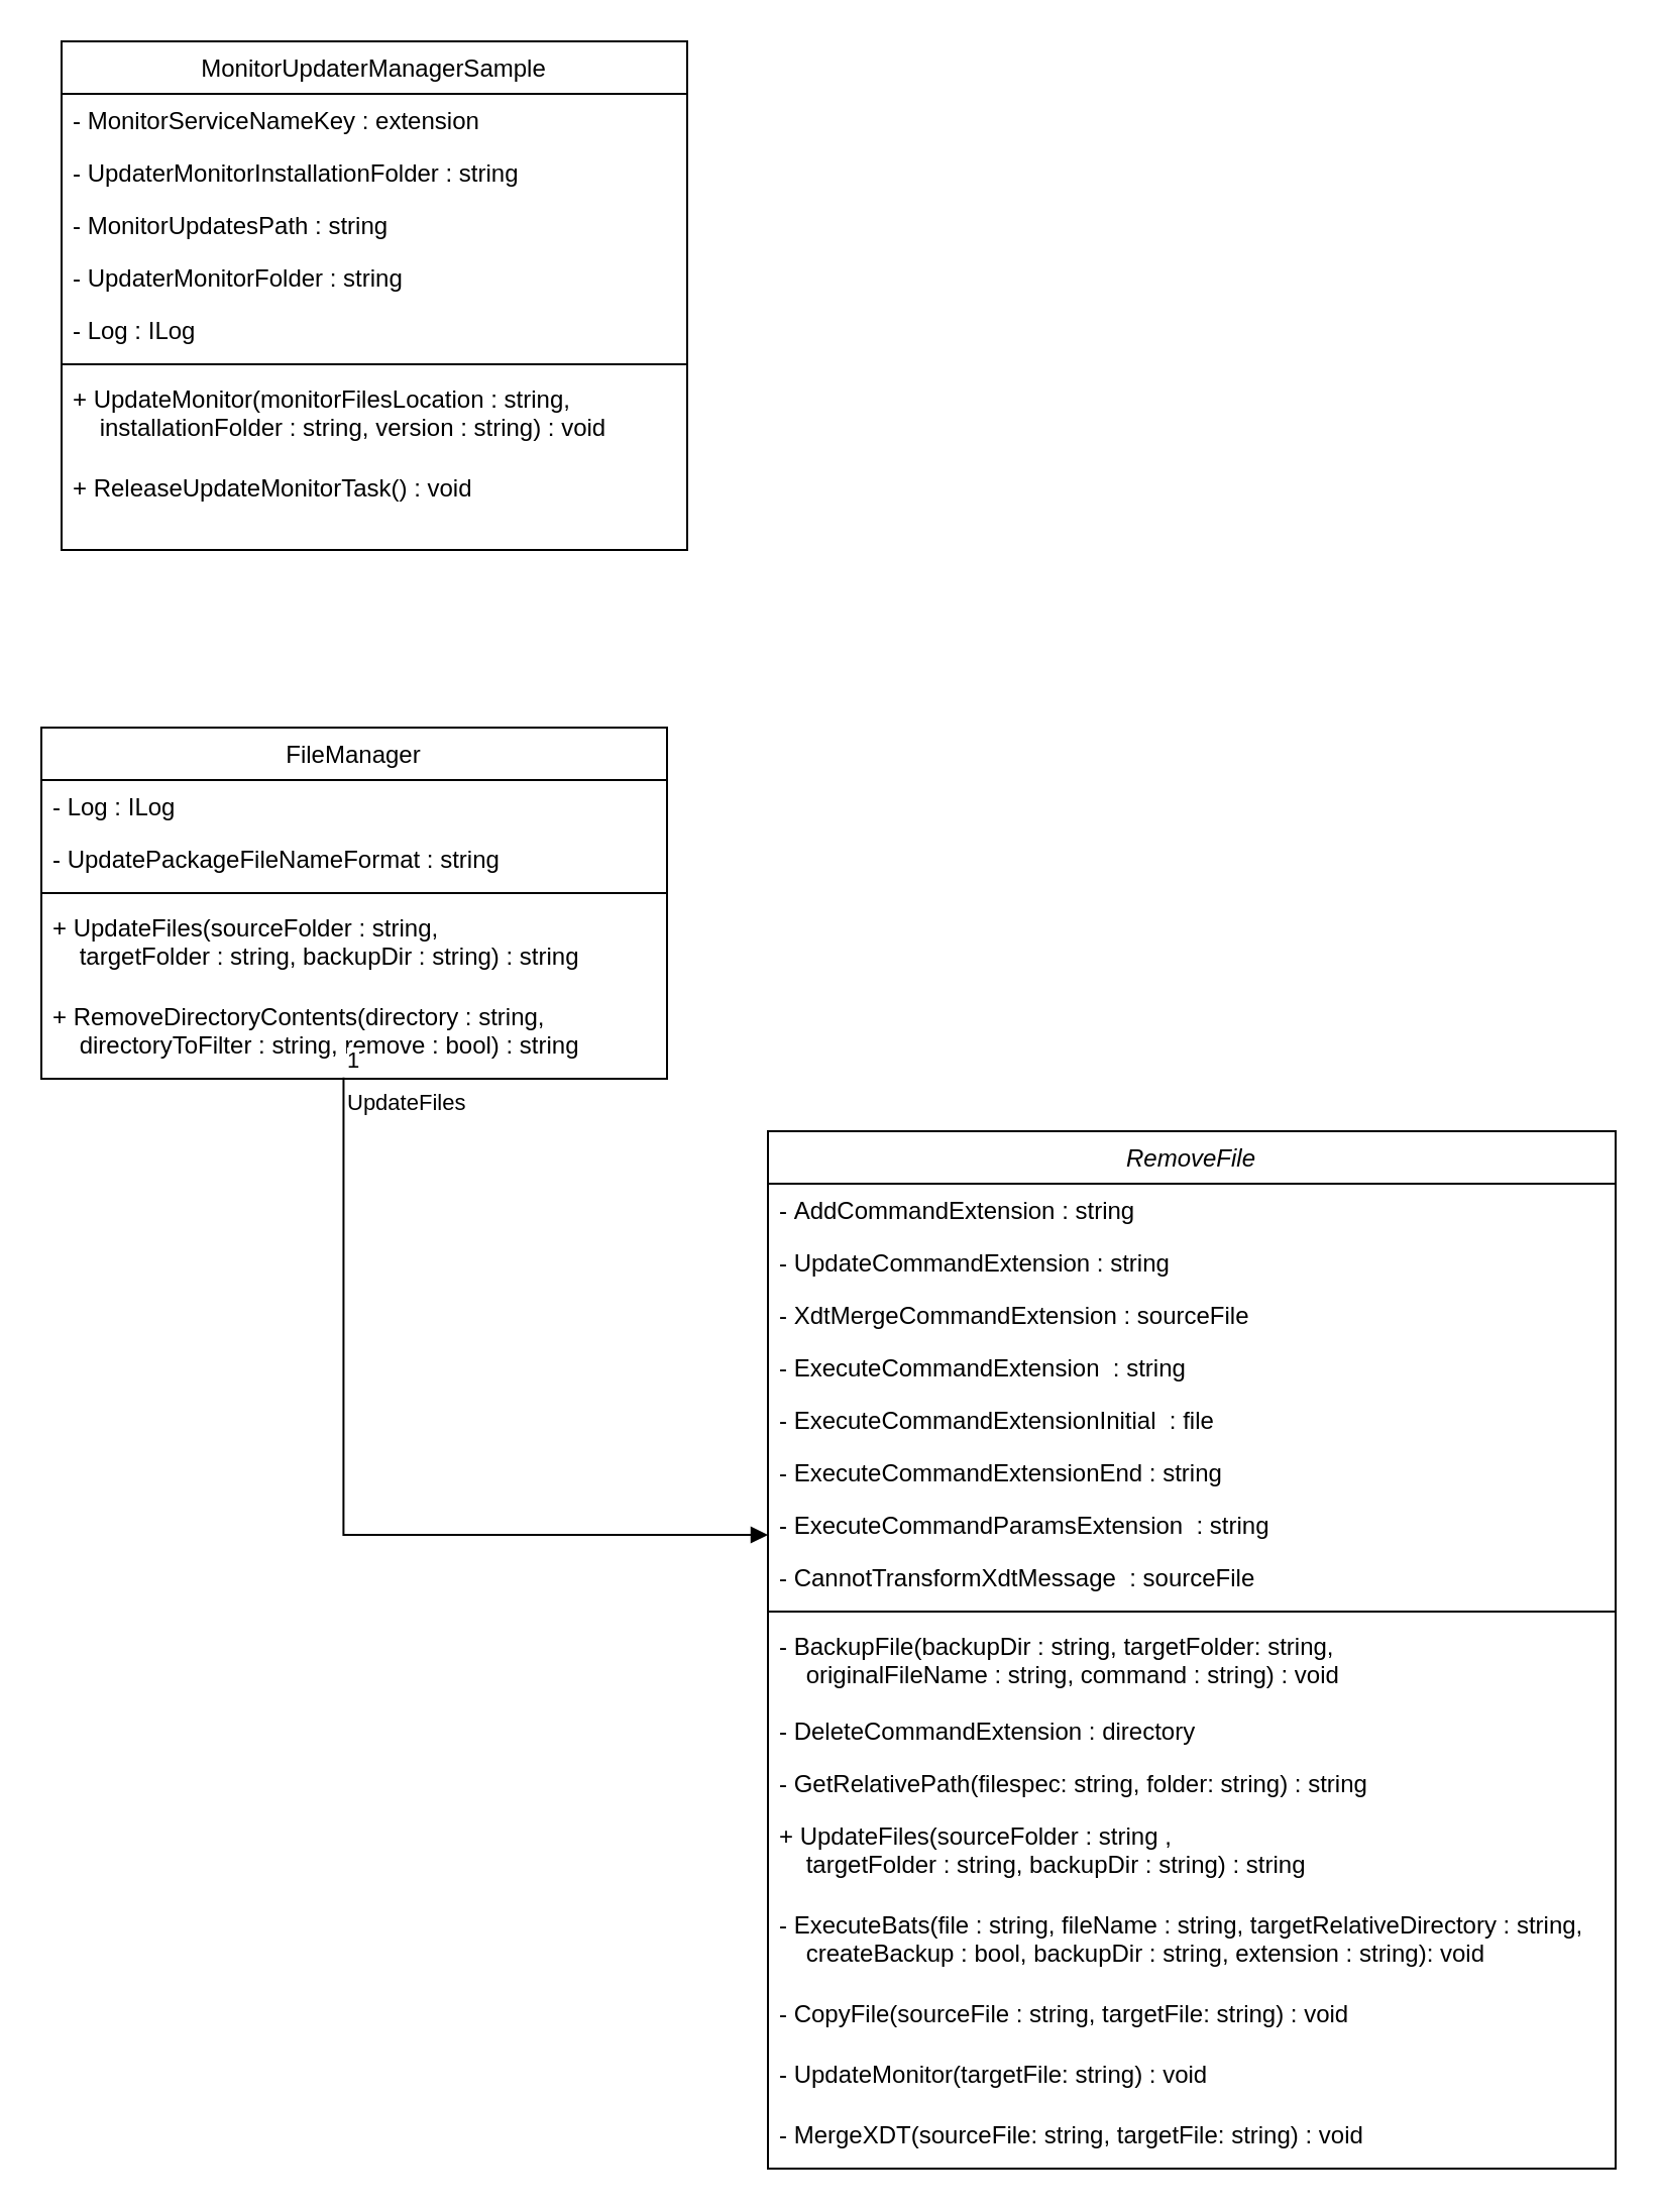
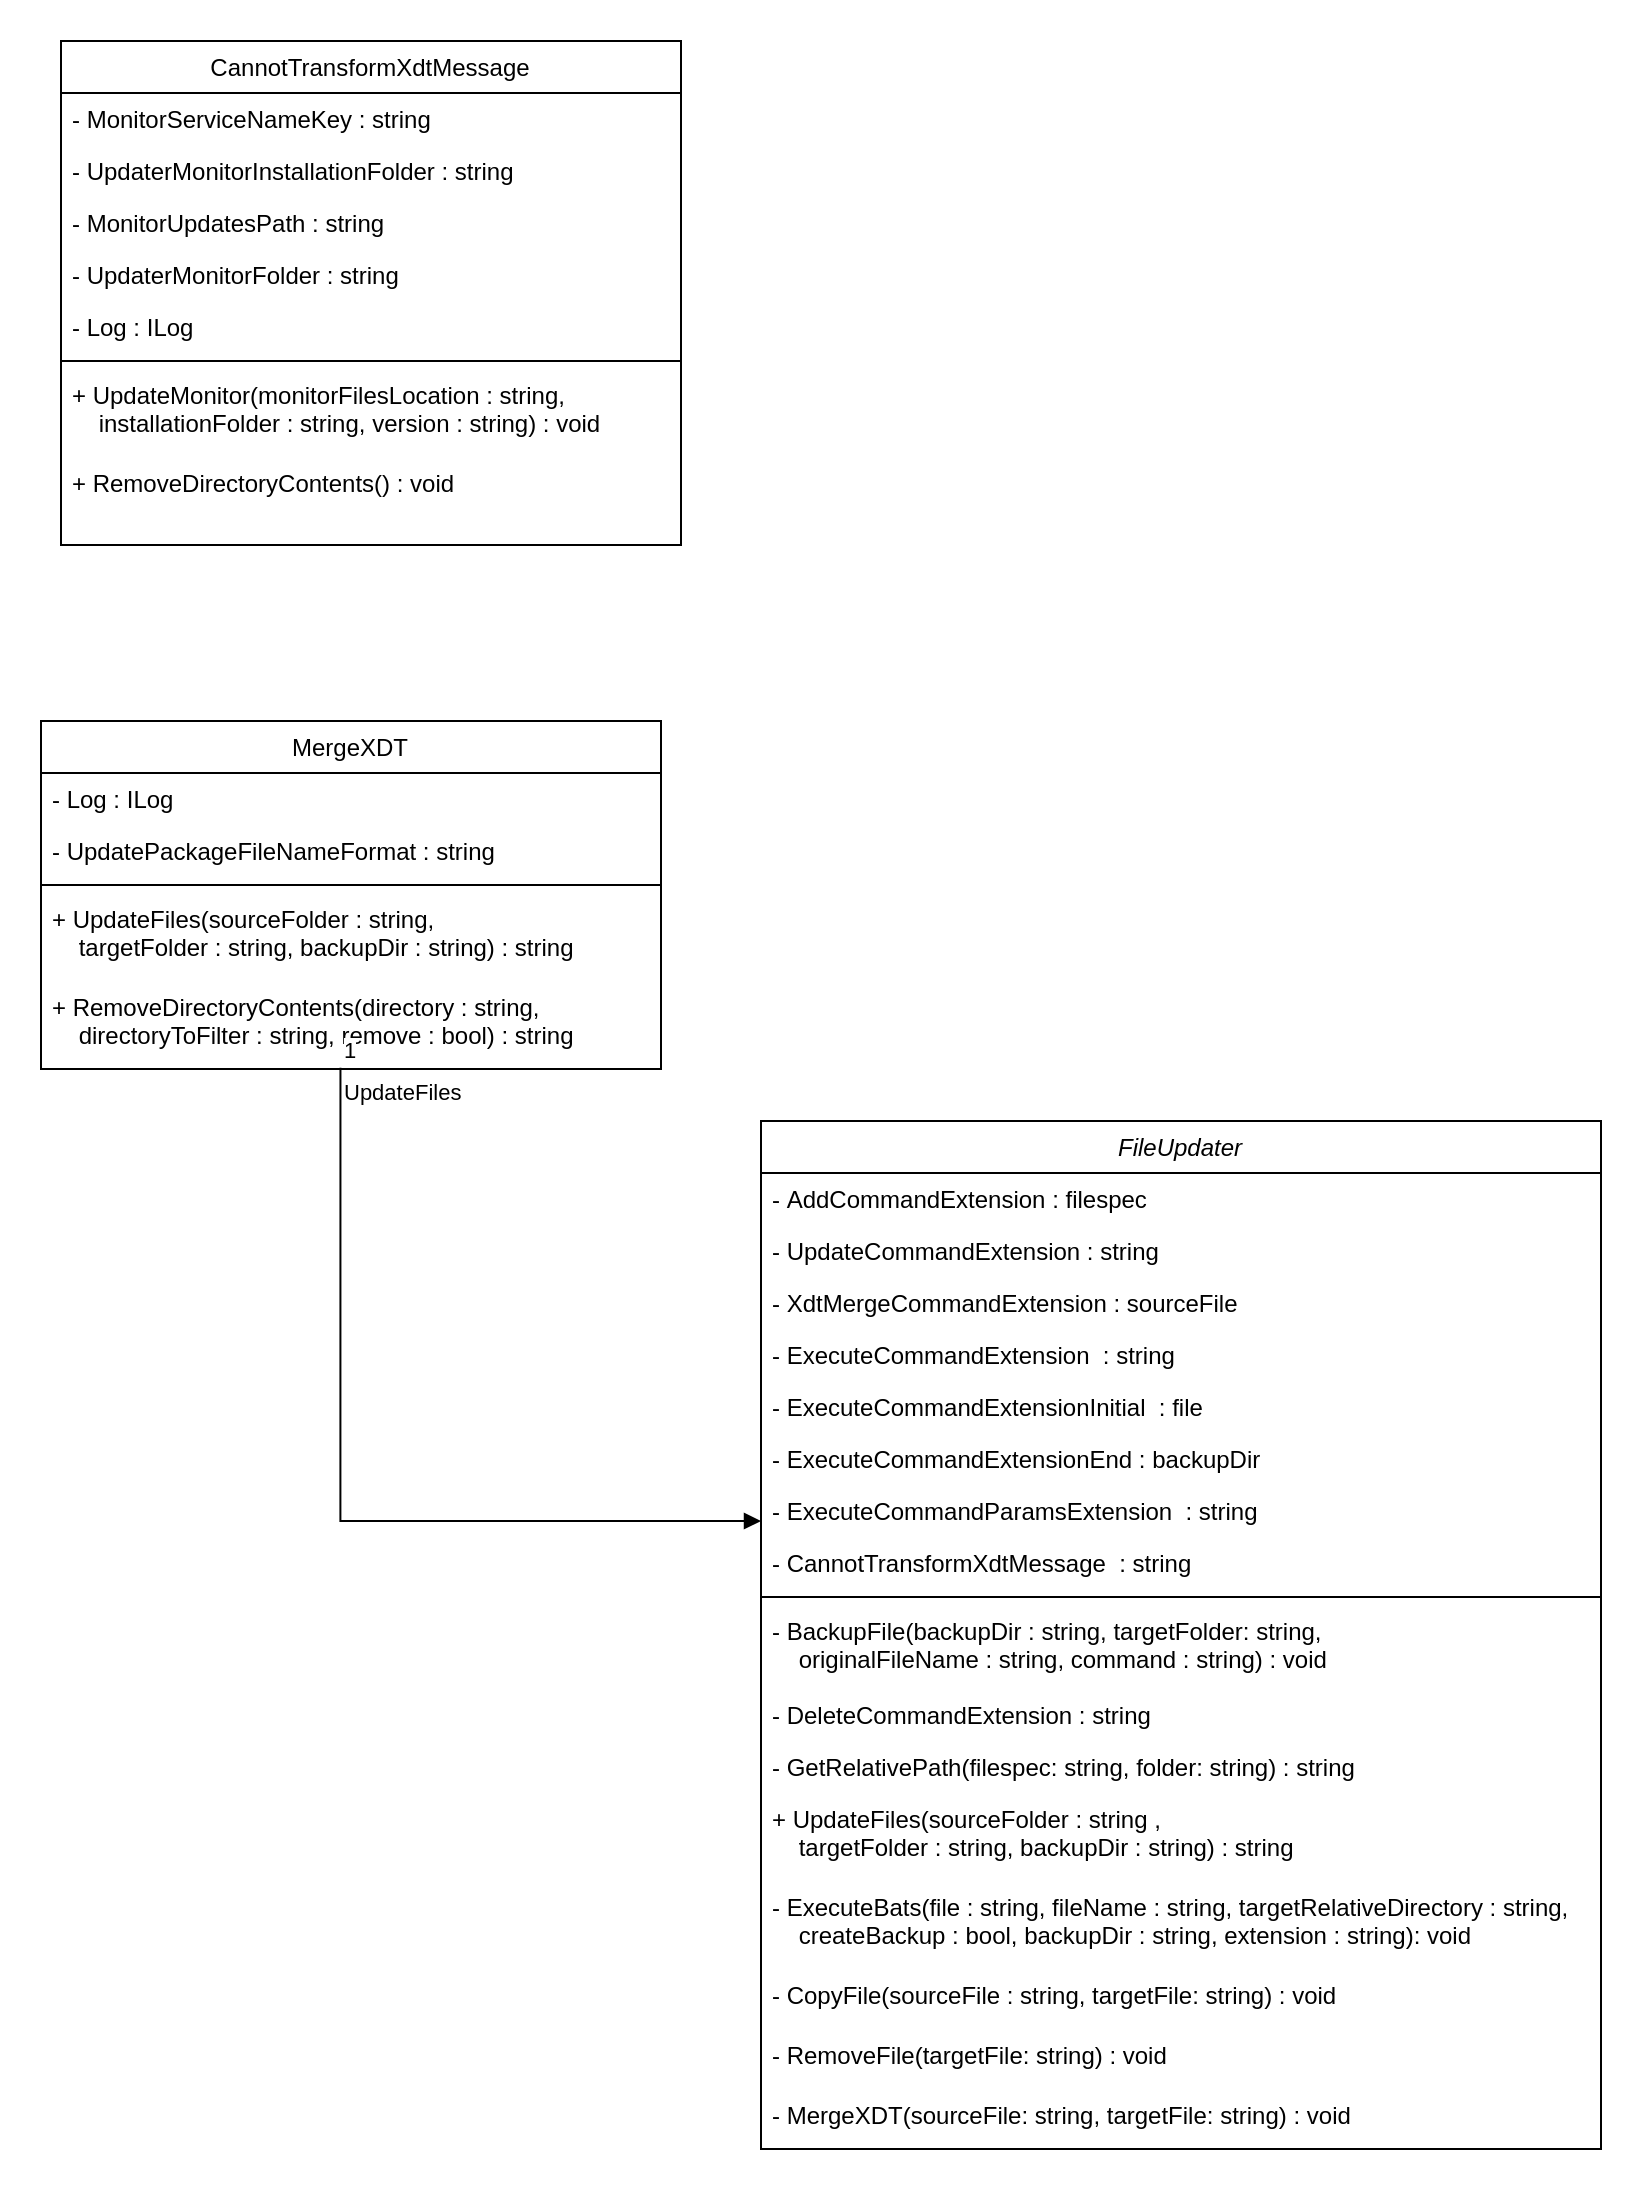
- <mxCell id="26" value="MonitorUpdaterManagerSample" style="swimlane;fontStyle=0;align=center;verticalAlign=top;childLayout=stackLayout;horizontal=1;startSize=26;horizontalStack=0;resizeParent=1;resizeLast=0;collapsible=1;marginBottom=0;rounded=0;shadow=0;strokeWidth=1;" vertex="1" parent="1"><mxGeometry x="30" y="20" width="310" height="252" as="geometry"><mxRectangle x="130" y="380" width="160" height="26" as="alternateBounds" /></mxGeometry></mxCell>
+ <mxCell id="26" value="CannotTransformXdtMessage" style="swimlane;fontStyle=0;align=center;verticalAlign=top;childLayout=stackLayout;horizontal=1;startSize=26;horizontalStack=0;resizeParent=1;resizeLast=0;collapsible=1;marginBottom=0;rounded=0;shadow=0;strokeWidth=1;" vertex="1" parent="1"><mxGeometry x="30" y="20" width="310" height="252" as="geometry"><mxRectangle x="130" y="380" width="160" height="26" as="alternateBounds" /></mxGeometry></mxCell>
- <mxCell id="27" value="- MonitorServiceNameKey : extension" style="text;align=left;verticalAlign=top;spacingLeft=4;spacingRight=4;overflow=hidden;rotatable=0;points=[[0,0.5],[1,0.5]];portConstraint=eastwest;" vertex="1" parent="26"><mxGeometry y="26" width="310" height="26" as="geometry" /></mxCell>
+ <mxCell id="27" value="- MonitorServiceNameKey : string" style="text;align=left;verticalAlign=top;spacingLeft=4;spacingRight=4;overflow=hidden;rotatable=0;points=[[0,0.5],[1,0.5]];portConstraint=eastwest;" vertex="1" parent="26"><mxGeometry y="26" width="310" height="26" as="geometry" /></mxCell>
- <mxCell id="34" value="+ ReleaseUpdateMonitorTask() : void" style="text;align=left;verticalAlign=top;spacingLeft=4;spacingRight=4;overflow=hidden;rotatable=0;points=[[0,0.5],[1,0.5]];portConstraint=eastwest;" vertex="1" parent="26"><mxGeometry y="208" width="310" height="44" as="geometry" /></mxCell>
+ <mxCell id="34" value="+ RemoveDirectoryContents() : void" style="text;align=left;verticalAlign=top;spacingLeft=4;spacingRight=4;overflow=hidden;rotatable=0;points=[[0,0.5],[1,0.5]];portConstraint=eastwest;" vertex="1" parent="26"><mxGeometry y="208" width="310" height="44" as="geometry" /></mxCell>
- <mxCell id="20" value="FileManager" style="swimlane;fontStyle=0;align=center;verticalAlign=top;childLayout=stackLayout;horizontal=1;startSize=26;horizontalStack=0;resizeParent=1;resizeLast=0;collapsible=1;marginBottom=0;rounded=0;shadow=0;strokeWidth=1;" parent="1" vertex="1"><mxGeometry x="20" y="360" width="310" height="174" as="geometry"><mxRectangle x="130" y="380" width="160" height="26" as="alternateBounds" /></mxGeometry></mxCell>
+ <mxCell id="20" value="MergeXDT" style="swimlane;fontStyle=0;align=center;verticalAlign=top;childLayout=stackLayout;horizontal=1;startSize=26;horizontalStack=0;resizeParent=1;resizeLast=0;collapsible=1;marginBottom=0;rounded=0;shadow=0;strokeWidth=1;" parent="1" vertex="1"><mxGeometry x="20" y="360" width="310" height="174" as="geometry"><mxRectangle x="130" y="380" width="160" height="26" as="alternateBounds" /></mxGeometry></mxCell>
- <mxCell id="2" value="RemoveFile" style="swimlane;fontStyle=2;align=center;verticalAlign=top;childLayout=stackLayout;horizontal=1;startSize=26;horizontalStack=0;resizeParent=1;resizeLast=0;collapsible=1;marginBottom=0;rounded=0;shadow=0;strokeWidth=1;" parent="1" vertex="1"><mxGeometry x="380" y="560" width="420" height="514" as="geometry"><mxRectangle x="220" y="120" width="160" height="26" as="alternateBounds" /></mxGeometry></mxCell>
+ <mxCell id="2" value="FileUpdater" style="swimlane;fontStyle=2;align=center;verticalAlign=top;childLayout=stackLayout;horizontal=1;startSize=26;horizontalStack=0;resizeParent=1;resizeLast=0;collapsible=1;marginBottom=0;rounded=0;shadow=0;strokeWidth=1;" parent="1" vertex="1"><mxGeometry x="380" y="560" width="420" height="514" as="geometry"><mxRectangle x="220" y="120" width="160" height="26" as="alternateBounds" /></mxGeometry></mxCell>
- <mxCell id="3" value="- AddCommandExtension : string" style="text;align=left;verticalAlign=top;spacingLeft=4;spacingRight=4;overflow=hidden;rotatable=0;points=[[0,0.5],[1,0.5]];portConstraint=eastwest;rounded=0;shadow=0;html=0;" parent="2" vertex="1"><mxGeometry y="26" width="420" height="26" as="geometry" /></mxCell>
+ <mxCell id="3" value="- AddCommandExtension : filespec" style="text;align=left;verticalAlign=top;spacingLeft=4;spacingRight=4;overflow=hidden;rotatable=0;points=[[0,0.5],[1,0.5]];portConstraint=eastwest;rounded=0;shadow=0;html=0;" parent="2" vertex="1"><mxGeometry y="26" width="420" height="26" as="geometry" /></mxCell>
- <mxCell id="8" value="- ExecuteCommandExtensionEnd : string" style="text;align=left;verticalAlign=top;spacingLeft=4;spacingRight=4;overflow=hidden;rotatable=0;points=[[0,0.5],[1,0.5]];portConstraint=eastwest;rounded=0;shadow=0;html=0;" vertex="1" parent="2"><mxGeometry y="156" width="420" height="26" as="geometry" /></mxCell>
+ <mxCell id="8" value="- ExecuteCommandExtensionEnd : backupDir" style="text;align=left;verticalAlign=top;spacingLeft=4;spacingRight=4;overflow=hidden;rotatable=0;points=[[0,0.5],[1,0.5]];portConstraint=eastwest;rounded=0;shadow=0;html=0;" vertex="1" parent="2"><mxGeometry y="156" width="420" height="26" as="geometry" /></mxCell>
- <mxCell id="10" value="- CannotTransformXdtMessage  : sourceFile" style="text;align=left;verticalAlign=top;spacingLeft=4;spacingRight=4;overflow=hidden;rotatable=0;points=[[0,0.5],[1,0.5]];portConstraint=eastwest;rounded=0;shadow=0;html=0;" parent="2" vertex="1"><mxGeometry y="208" width="420" height="26" as="geometry" /></mxCell>
+ <mxCell id="10" value="- CannotTransformXdtMessage  : string" style="text;align=left;verticalAlign=top;spacingLeft=4;spacingRight=4;overflow=hidden;rotatable=0;points=[[0,0.5],[1,0.5]];portConstraint=eastwest;rounded=0;shadow=0;html=0;" parent="2" vertex="1"><mxGeometry y="208" width="420" height="26" as="geometry" /></mxCell>
- <mxCell id="13" value="- DeleteCommandExtension : directory" style="text;align=left;verticalAlign=top;spacingLeft=4;spacingRight=4;overflow=hidden;rotatable=0;points=[[0,0.5],[1,0.5]];portConstraint=eastwest;" parent="2" vertex="1"><mxGeometry y="284" width="420" height="26" as="geometry" /></mxCell>
+ <mxCell id="13" value="- DeleteCommandExtension : string" style="text;align=left;verticalAlign=top;spacingLeft=4;spacingRight=4;overflow=hidden;rotatable=0;points=[[0,0.5],[1,0.5]];portConstraint=eastwest;" parent="2" vertex="1"><mxGeometry y="284" width="420" height="26" as="geometry" /></mxCell>
- <mxCell id="18" value="- UpdateMonitor(targetFile: string) : void" style="text;align=left;verticalAlign=top;spacingLeft=4;spacingRight=4;overflow=hidden;rotatable=0;points=[[0,0.5],[1,0.5]];portConstraint=eastwest;" vertex="1" parent="2"><mxGeometry y="454" width="420" height="30" as="geometry" /></mxCell>
+ <mxCell id="18" value="- RemoveFile(targetFile: string) : void" style="text;align=left;verticalAlign=top;spacingLeft=4;spacingRight=4;overflow=hidden;rotatable=0;points=[[0,0.5],[1,0.5]];portConstraint=eastwest;" vertex="1" parent="2"><mxGeometry y="454" width="420" height="30" as="geometry" /></mxCell>
